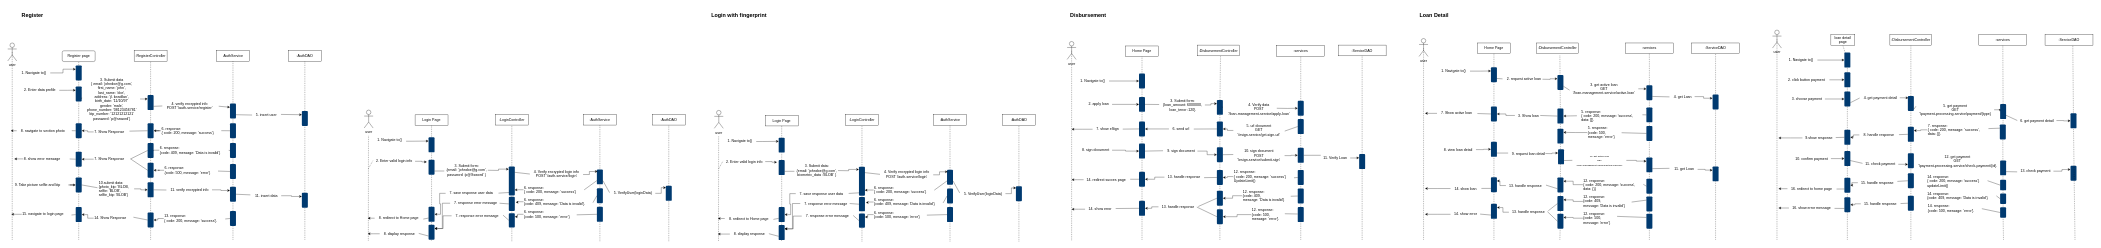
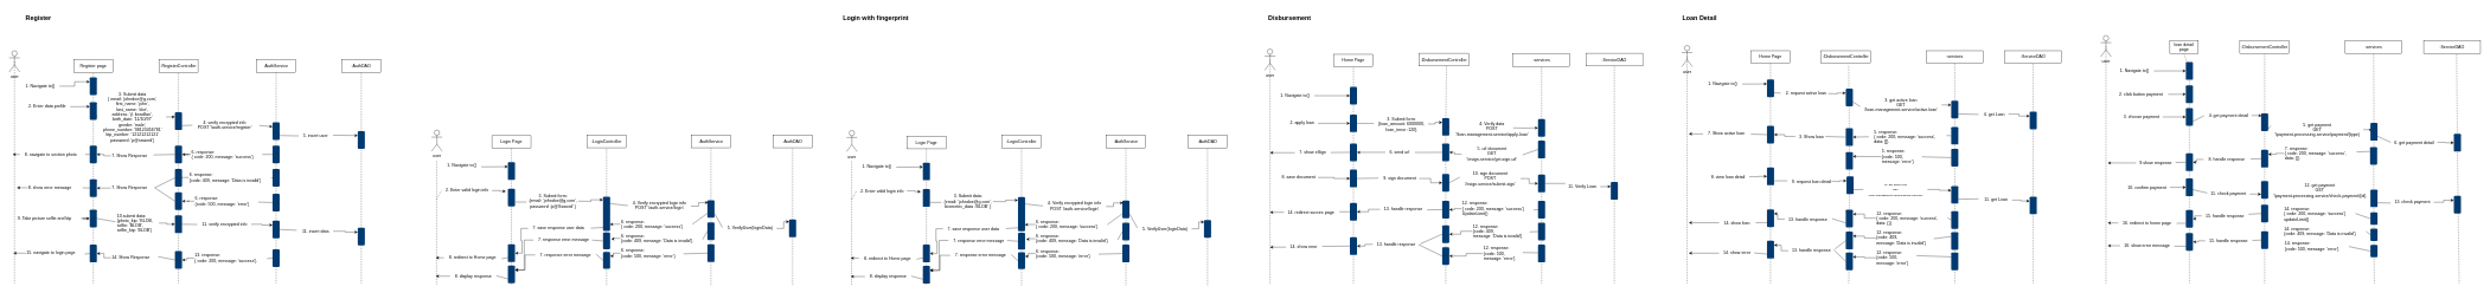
- <mxCell id="145" value="Register page" style="whiteSpace=wrap;html=1;rounded=1;" vertex="1" parent="1"><mxGeometry x="202" y="169" width="110" height="36" as="geometry" /></mxCell>
+ <mxCell id="145" value="Register page" style="rounded=0;whiteSpace=wrap;html=1;" vertex="1" parent="1"><mxGeometry x="202" y="169" width="110" height="36" as="geometry" /></mxCell>
- <mxCell id="288" value="8. sign document" style="text;html=1;align=center;verticalAlign=middle;resizable=0;points=[];autosize=1;strokeColor=none;fillColor=none;" vertex="1" parent="1"><mxGeometry x="3597" y="486" width="110" height="30" as="geometry" /></mxCell>
+ <mxCell id="288" value="8. save document" style="text;html=1;align=center;verticalAlign=middle;resizable=0;points=[];autosize=1;strokeColor=none;fillColor=none;" vertex="1" parent="1"><mxGeometry x="3597" y="486" width="110" height="30" as="geometry" /></mxCell>
- <mxCell id="297" value="10. sign document&lt;br&gt;POST&lt;br&gt;'/esign-service/submit-sign'" style="text;html=1;align=center;verticalAlign=middle;resizable=0;points=[];autosize=1;strokeColor=none;fillColor=none;" vertex="1" parent="1"><mxGeometry x="4112" y="489" width="170" height="60" as="geometry" /></mxCell>
+ <mxCell id="297" value="10. sign document&lt;br&gt;POST&lt;br&gt;'/esign-service/submit-sign'" style="text;html=1;align=center;verticalAlign=middle;resizable=0;points=[];autosize=1;strokeColor=none;fillColor=none;" vertex="1" parent="1"><mxGeometry x="4107" y="474" width="170" height="60" as="geometry" /></mxCell>
